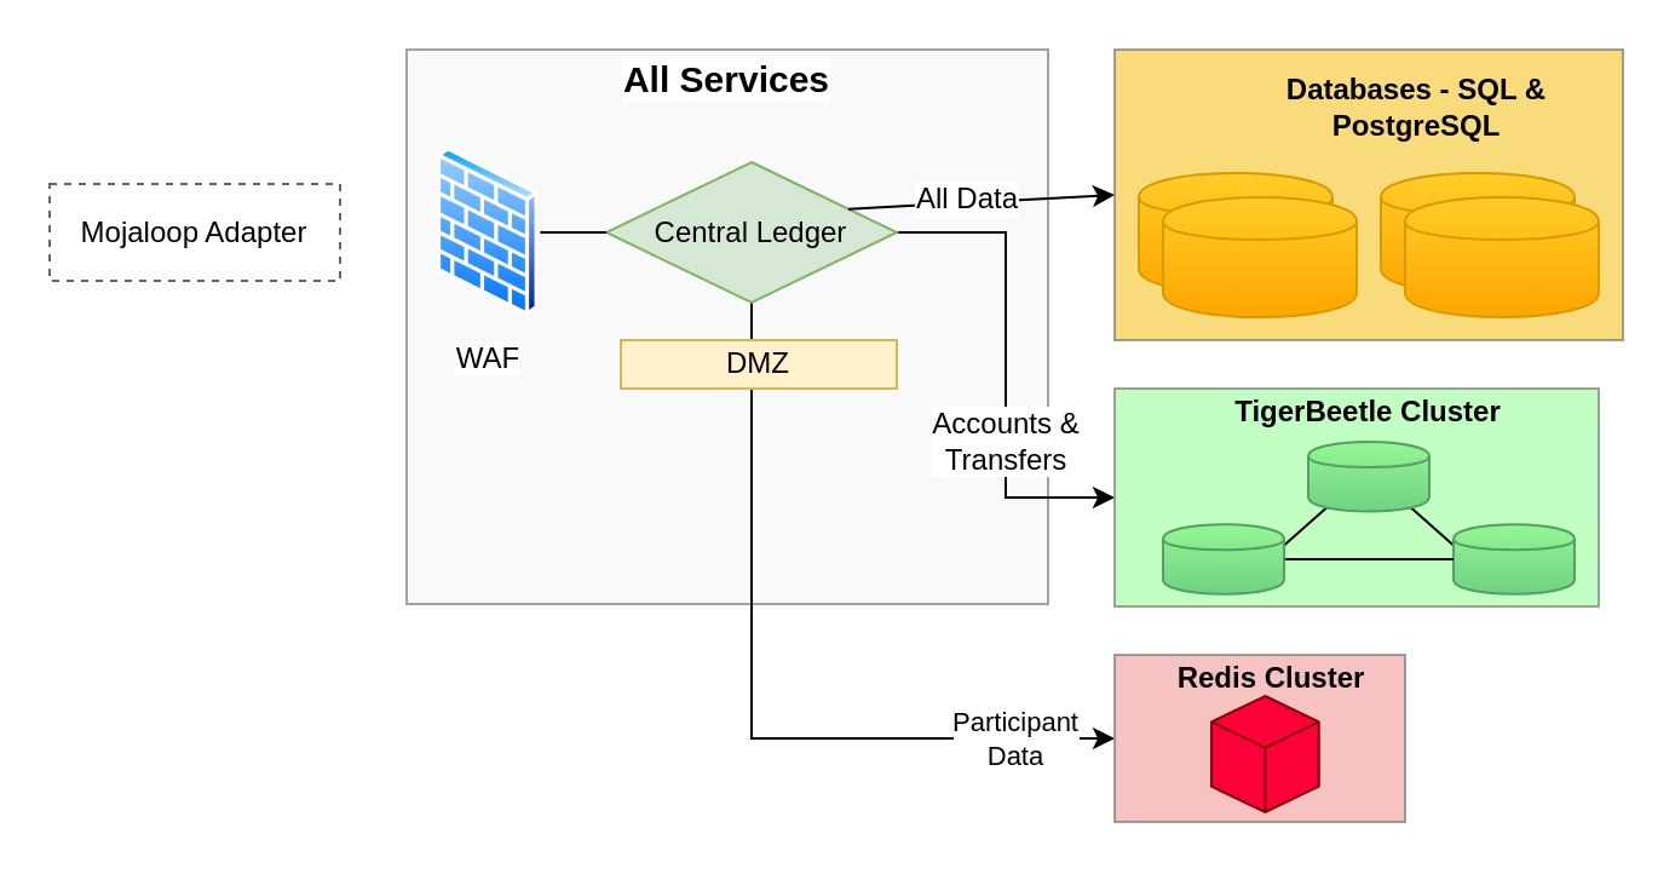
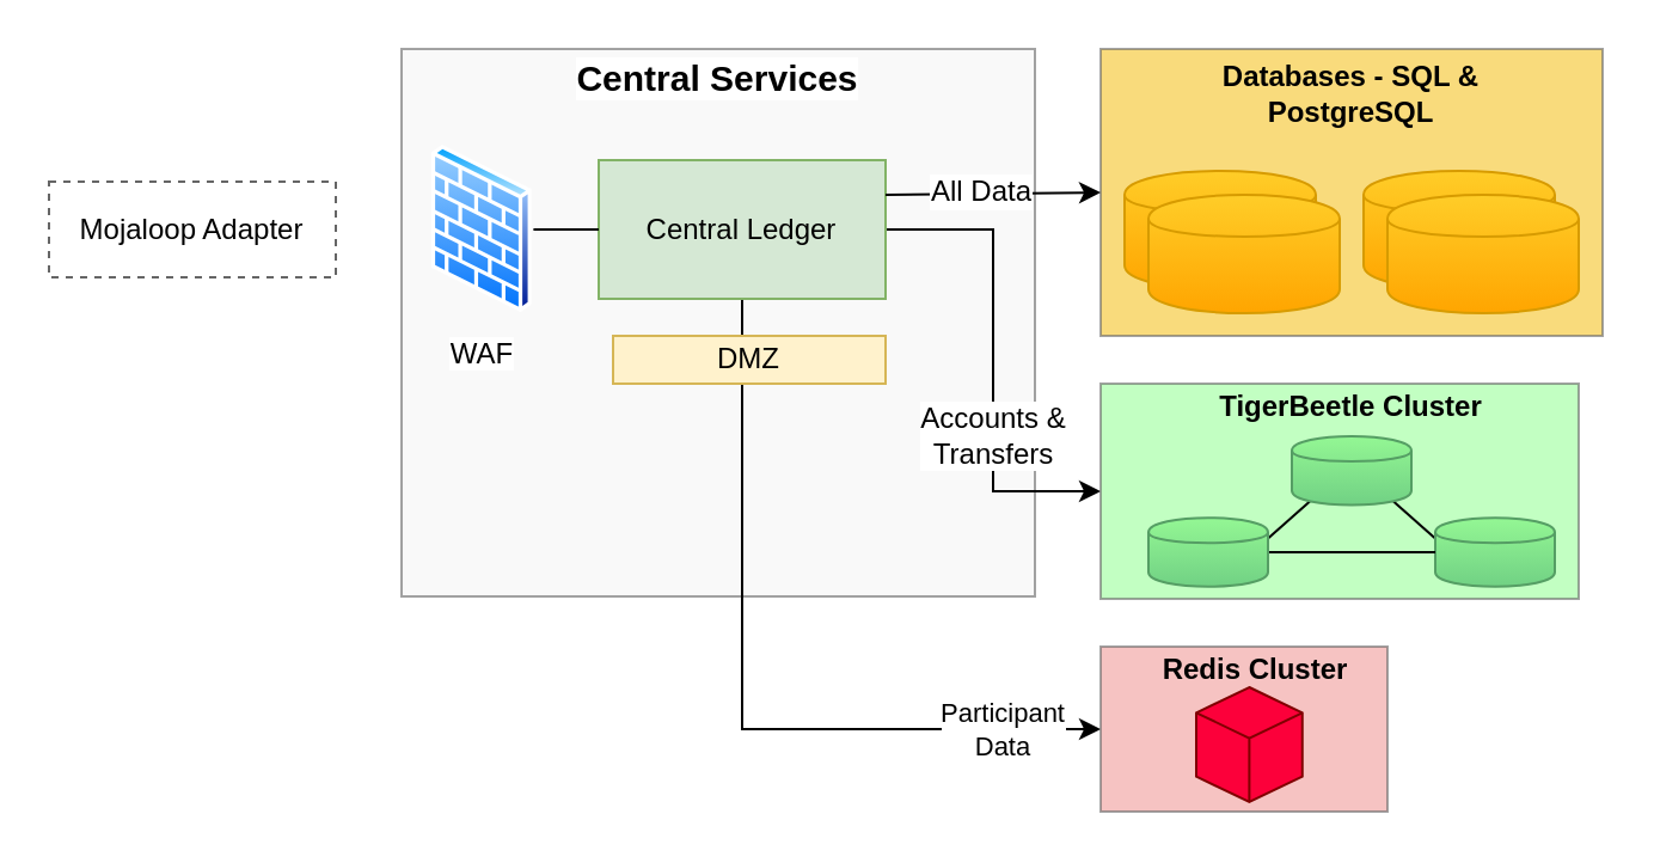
- <mxCell id="5" value="All Services" style="text;html=1;strokeColor=none;fillColor=none;align=center;verticalAlign=middle;whiteSpace=wrap;rounded=0;opacity=60;fontSize=15;fontStyle=1;labelBackgroundColor=default;" vertex="1" parent="1"><mxGeometry x="235" y="22" width="130" height="20" as="geometry" /></mxCell>
+ <mxCell id="5" value="Central Services" style="text;html=1;strokeColor=none;fillColor=none;align=center;verticalAlign=middle;whiteSpace=wrap;rounded=0;opacity=60;fontSize=15;fontStyle=1;labelBackgroundColor=default;" vertex="1" parent="1"><mxGeometry x="235" y="22" width="130" height="20" as="geometry" /></mxCell>
- <mxCell id="6" value="Databases -&amp;nbsp;&lt;span style=&quot;font-size: 12px&quot;&gt;&lt;font style=&quot;font-size: 12px&quot;&gt;SQL &amp;amp; PostgreSQL&lt;/font&gt;&lt;/span&gt;" style="text;html=1;strokeColor=none;fillColor=none;align=center;verticalAlign=middle;whiteSpace=wrap;rounded=0;opacity=60;fontSize=12;fontStyle=1;labelBackgroundColor=none;" vertex="1" parent="1"><mxGeometry x="505" y="34" width="160" height="20" as="geometry" /></mxCell>
+ <mxCell id="6" value="Databases -&amp;nbsp;&lt;span style=&quot;font-size: 12px&quot;&gt;&lt;font style=&quot;font-size: 12px&quot;&gt;SQL &amp;amp; PostgreSQL&lt;/font&gt;&lt;/span&gt;" style="text;html=1;strokeColor=none;fillColor=none;align=center;verticalAlign=middle;whiteSpace=wrap;rounded=0;opacity=60;fontSize=12;fontStyle=1;labelBackgroundColor=none;" vertex="1" parent="1"><mxGeometry x="485" y="29" width="160" height="20" as="geometry" /></mxCell>
- <mxCell id="10" value="&lt;font color=&quot;#000000&quot;&gt;&lt;span&gt;Central Ledger&lt;/span&gt;&lt;br&gt;&lt;/font&gt;" style="rhombus;whiteSpace=wrap;html=1;fillColor=#d5e8d4;strokeColor=#82b366;fontStyle=0;" vertex="1" parent="1"><mxGeometry x="250" y="66.5" width="120" height="58" as="geometry" /></mxCell>
+ <mxCell id="10" value="&lt;font color=&quot;#000000&quot;&gt;&lt;span&gt;Central Ledger&lt;/span&gt;&lt;br&gt;&lt;/font&gt;" style="rounded=0;whiteSpace=wrap;html=1;fillColor=#d5e8d4;strokeColor=#82b366;fontStyle=0" vertex="1" parent="1"><mxGeometry x="250" y="66.5" width="120" height="58" as="geometry" /></mxCell>
